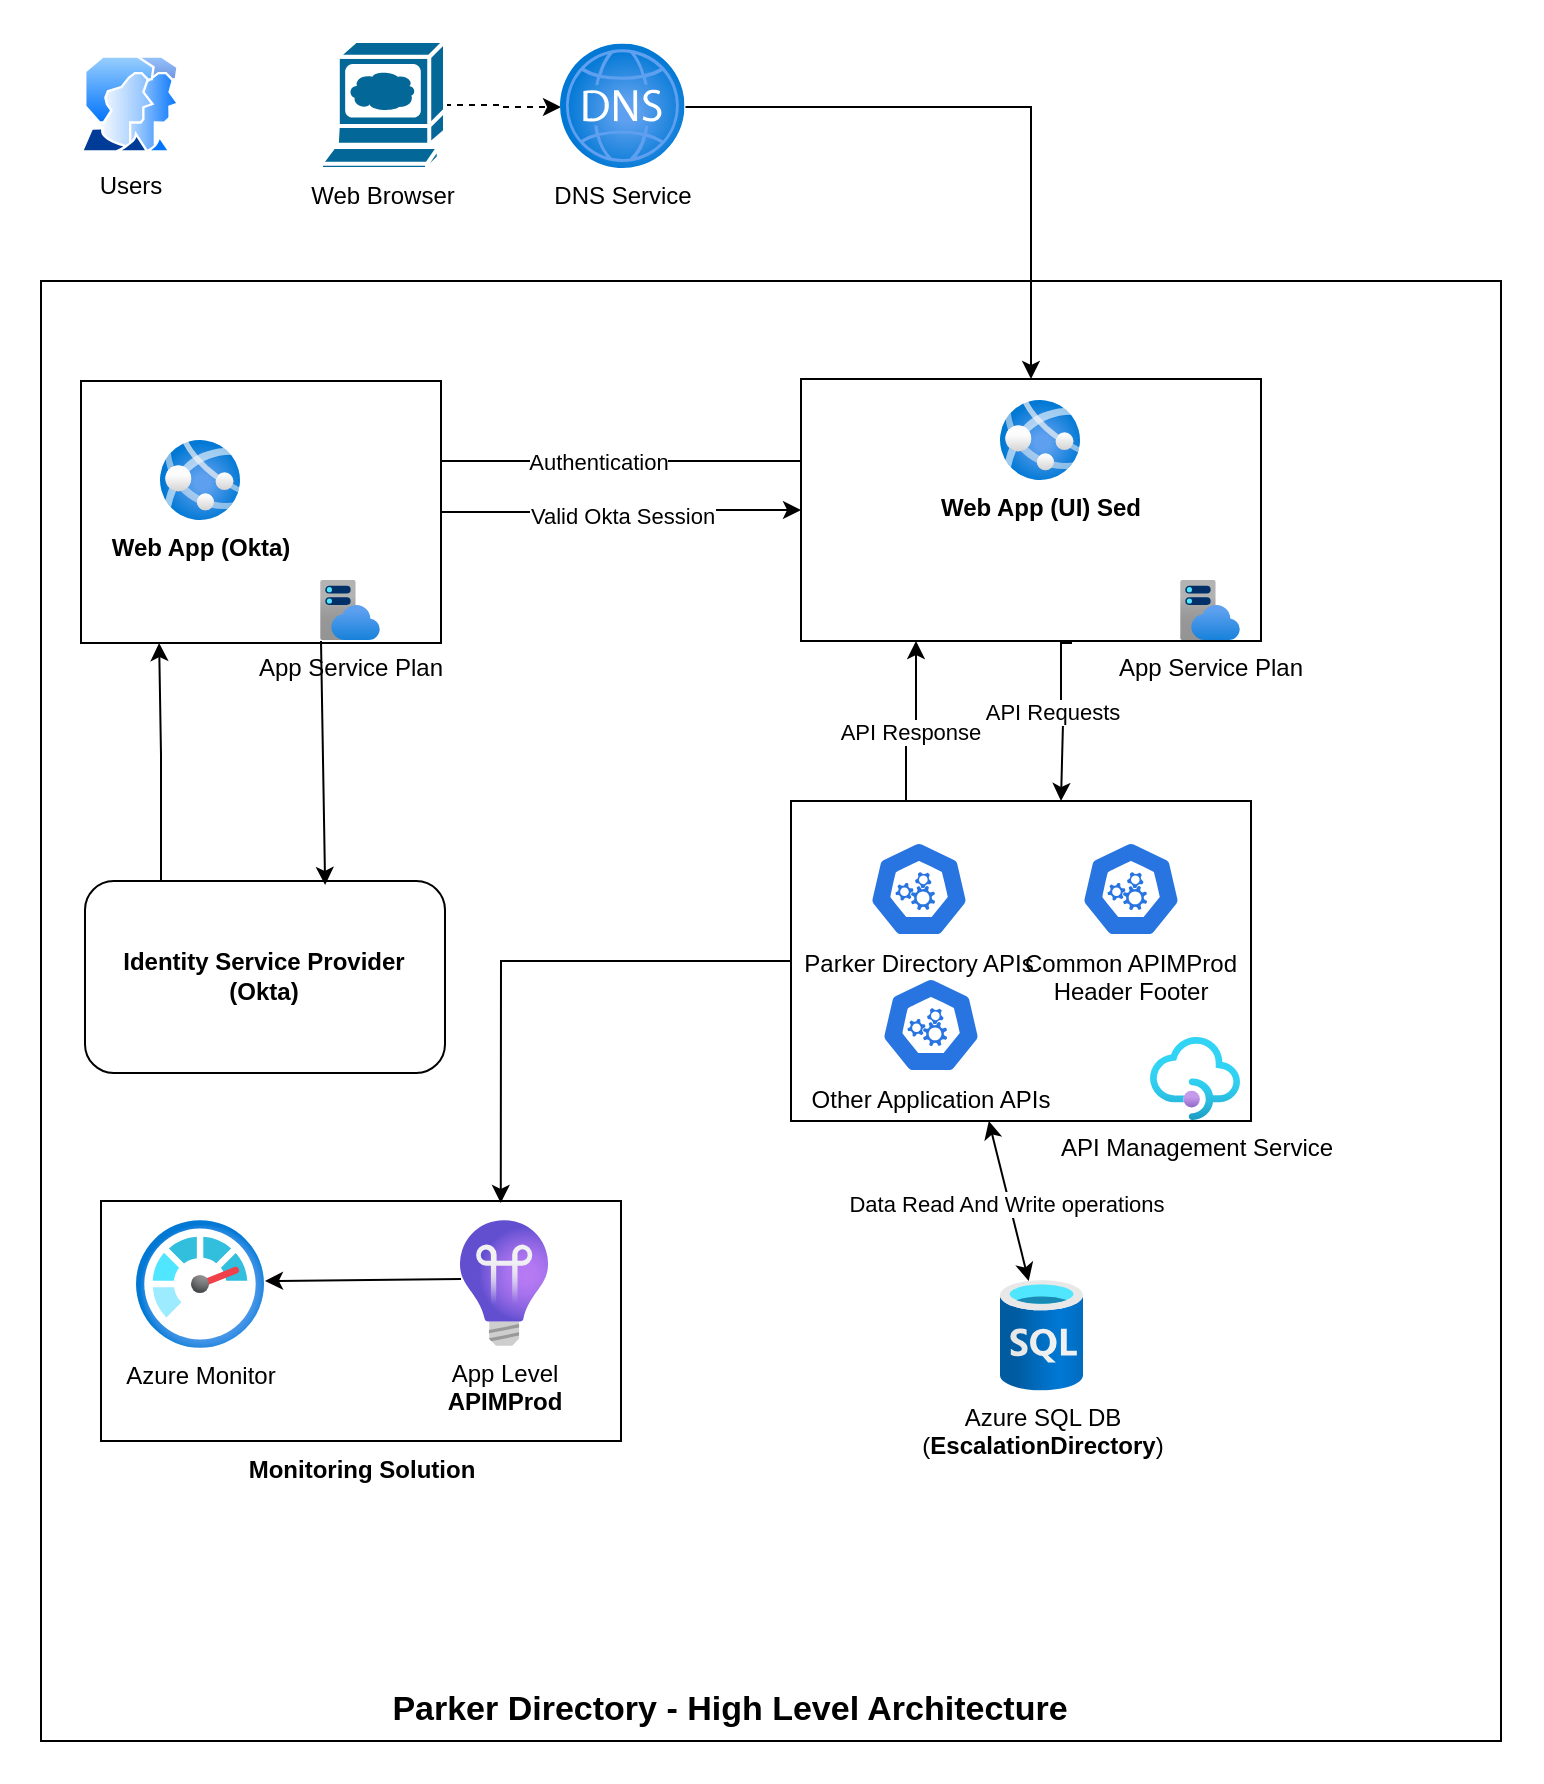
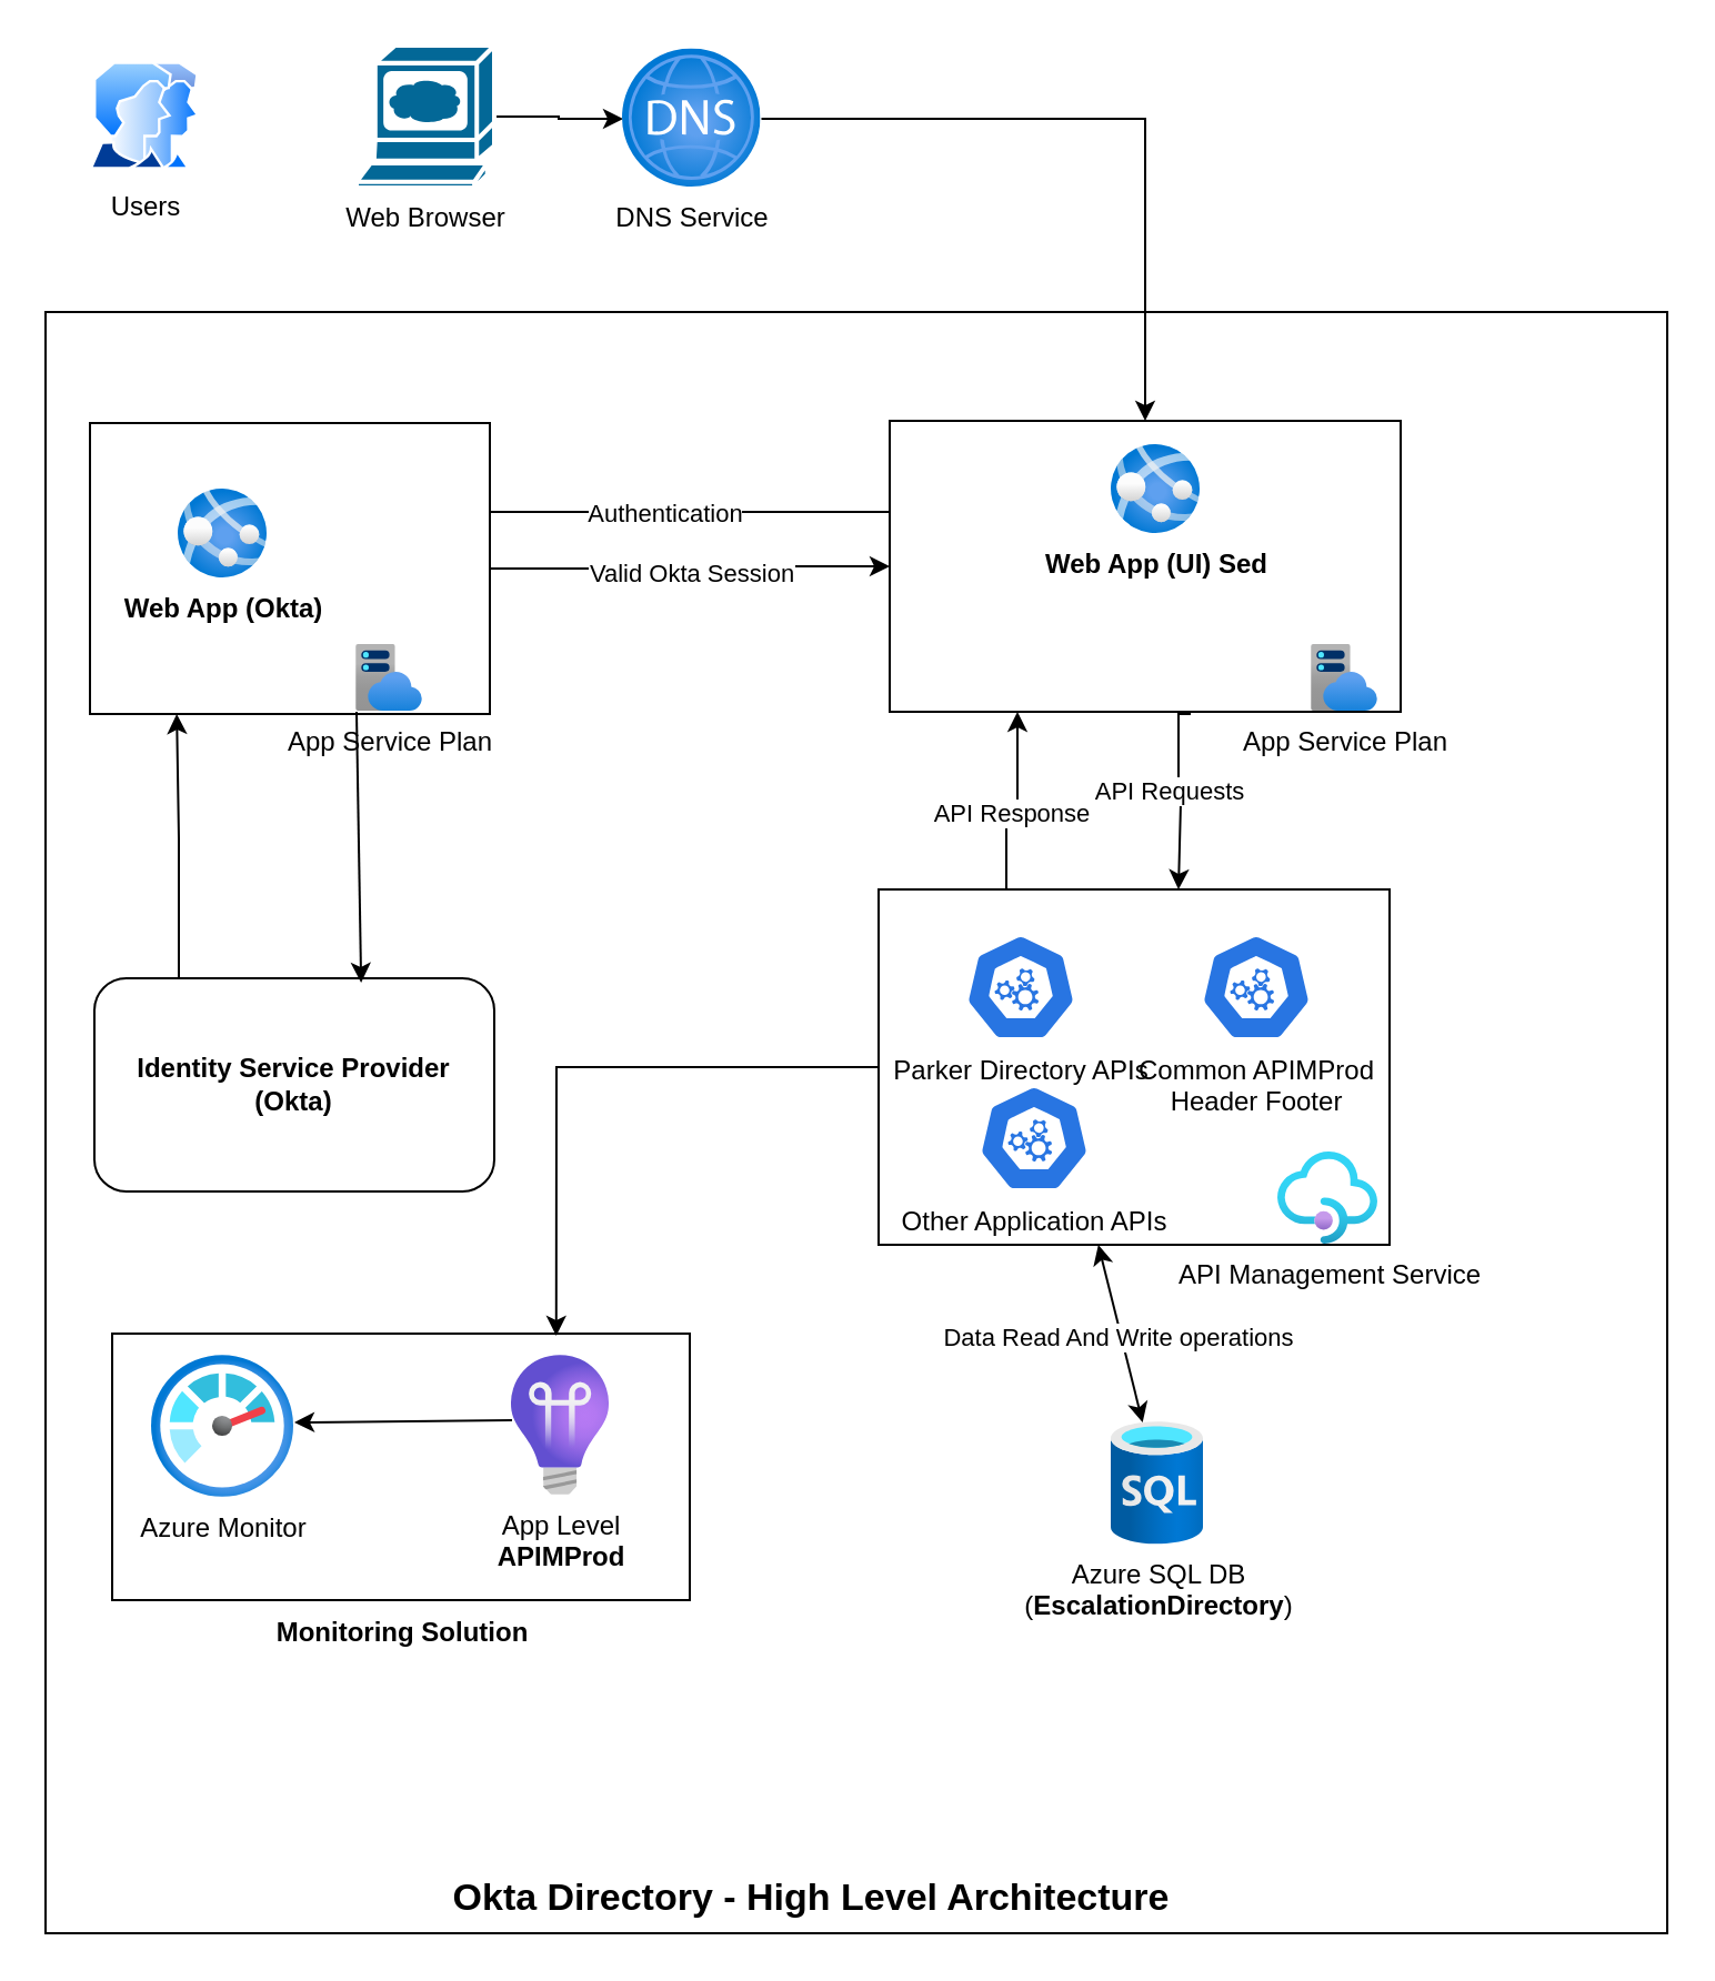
- <mxCell id="7" style="edgeStyle=orthogonalEdgeStyle;rounded=0;orthogonalLoop=1;jettySize=auto;html=1;dashed=1;" parent="1" source="8" target="10" edge="1"><mxGeometry relative="1" as="geometry" /></mxCell>
+ <mxCell id="7" style="edgeStyle=orthogonalEdgeStyle;rounded=0;orthogonalLoop=1;jettySize=auto;html=1;" parent="1" source="8" target="10" edge="1"><mxGeometry relative="1" as="geometry" /></mxCell>
- <mxCell id="39" value="&lt;b&gt;&lt;font style=&quot;font-size: 17px;&quot;&gt;Parker Directory - High Level Architecture&lt;/font&gt;&lt;/b&gt;" style="text;html=1;align=center;verticalAlign=middle;whiteSpace=wrap;rounded=0;" vertex="1" parent="1"><mxGeometry x="100" y="840" width="530" height="30" as="geometry" /></mxCell>
+ <mxCell id="39" value="&lt;b&gt;&lt;font style=&quot;font-size: 17px;&quot;&gt;Okta Directory - High Level Architecture&lt;/font&gt;&lt;/b&gt;" style="text;html=1;align=center;verticalAlign=middle;whiteSpace=wrap;rounded=0;" vertex="1" parent="1"><mxGeometry x="100" y="840" width="530" height="30" as="geometry" /></mxCell>
